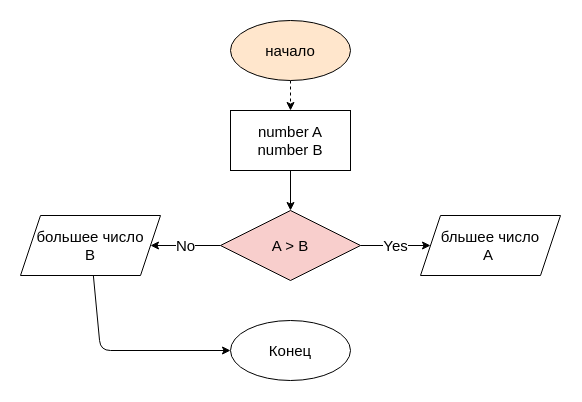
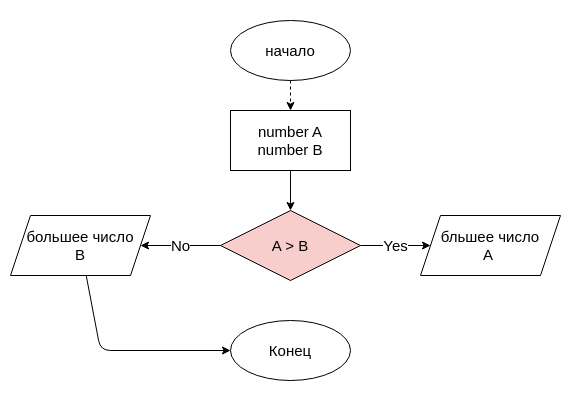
- <mxCell id="3" value="&lt;font style=&quot;font-size: 15px&quot;&gt;начало&lt;/font&gt;" style="ellipse;whiteSpace=wrap;html=1;fillColor=#ffe6cc;" vertex="1" parent="1"><mxGeometry x="230" y="20" width="120" height="60" as="geometry" /></mxCell>
+ <mxCell id="3" value="&lt;font style=&quot;font-size: 15px&quot;&gt;начало&lt;/font&gt;" style="ellipse;whiteSpace=wrap;html=1;" vertex="1" parent="1"><mxGeometry x="230" y="20" width="120" height="60" as="geometry" /></mxCell>
- <mxCell id="11" value="большее число &lt;br&gt;B" style="shape=parallelogram;perimeter=parallelogramPerimeter;whiteSpace=wrap;html=1;fixedSize=1;fontSize=15;rounded=0;" vertex="1" parent="1"><mxGeometry x="20" y="215" width="140" height="60" as="geometry" /></mxCell>
+ <mxCell id="11" value="большее число &lt;br&gt;B" style="shape=parallelogram;perimeter=parallelogramPerimeter;whiteSpace=wrap;html=1;fixedSize=1;fontSize=15;rounded=0;" vertex="1" parent="1"><mxGeometry x="10" y="215" width="140" height="60" as="geometry" /></mxCell>
